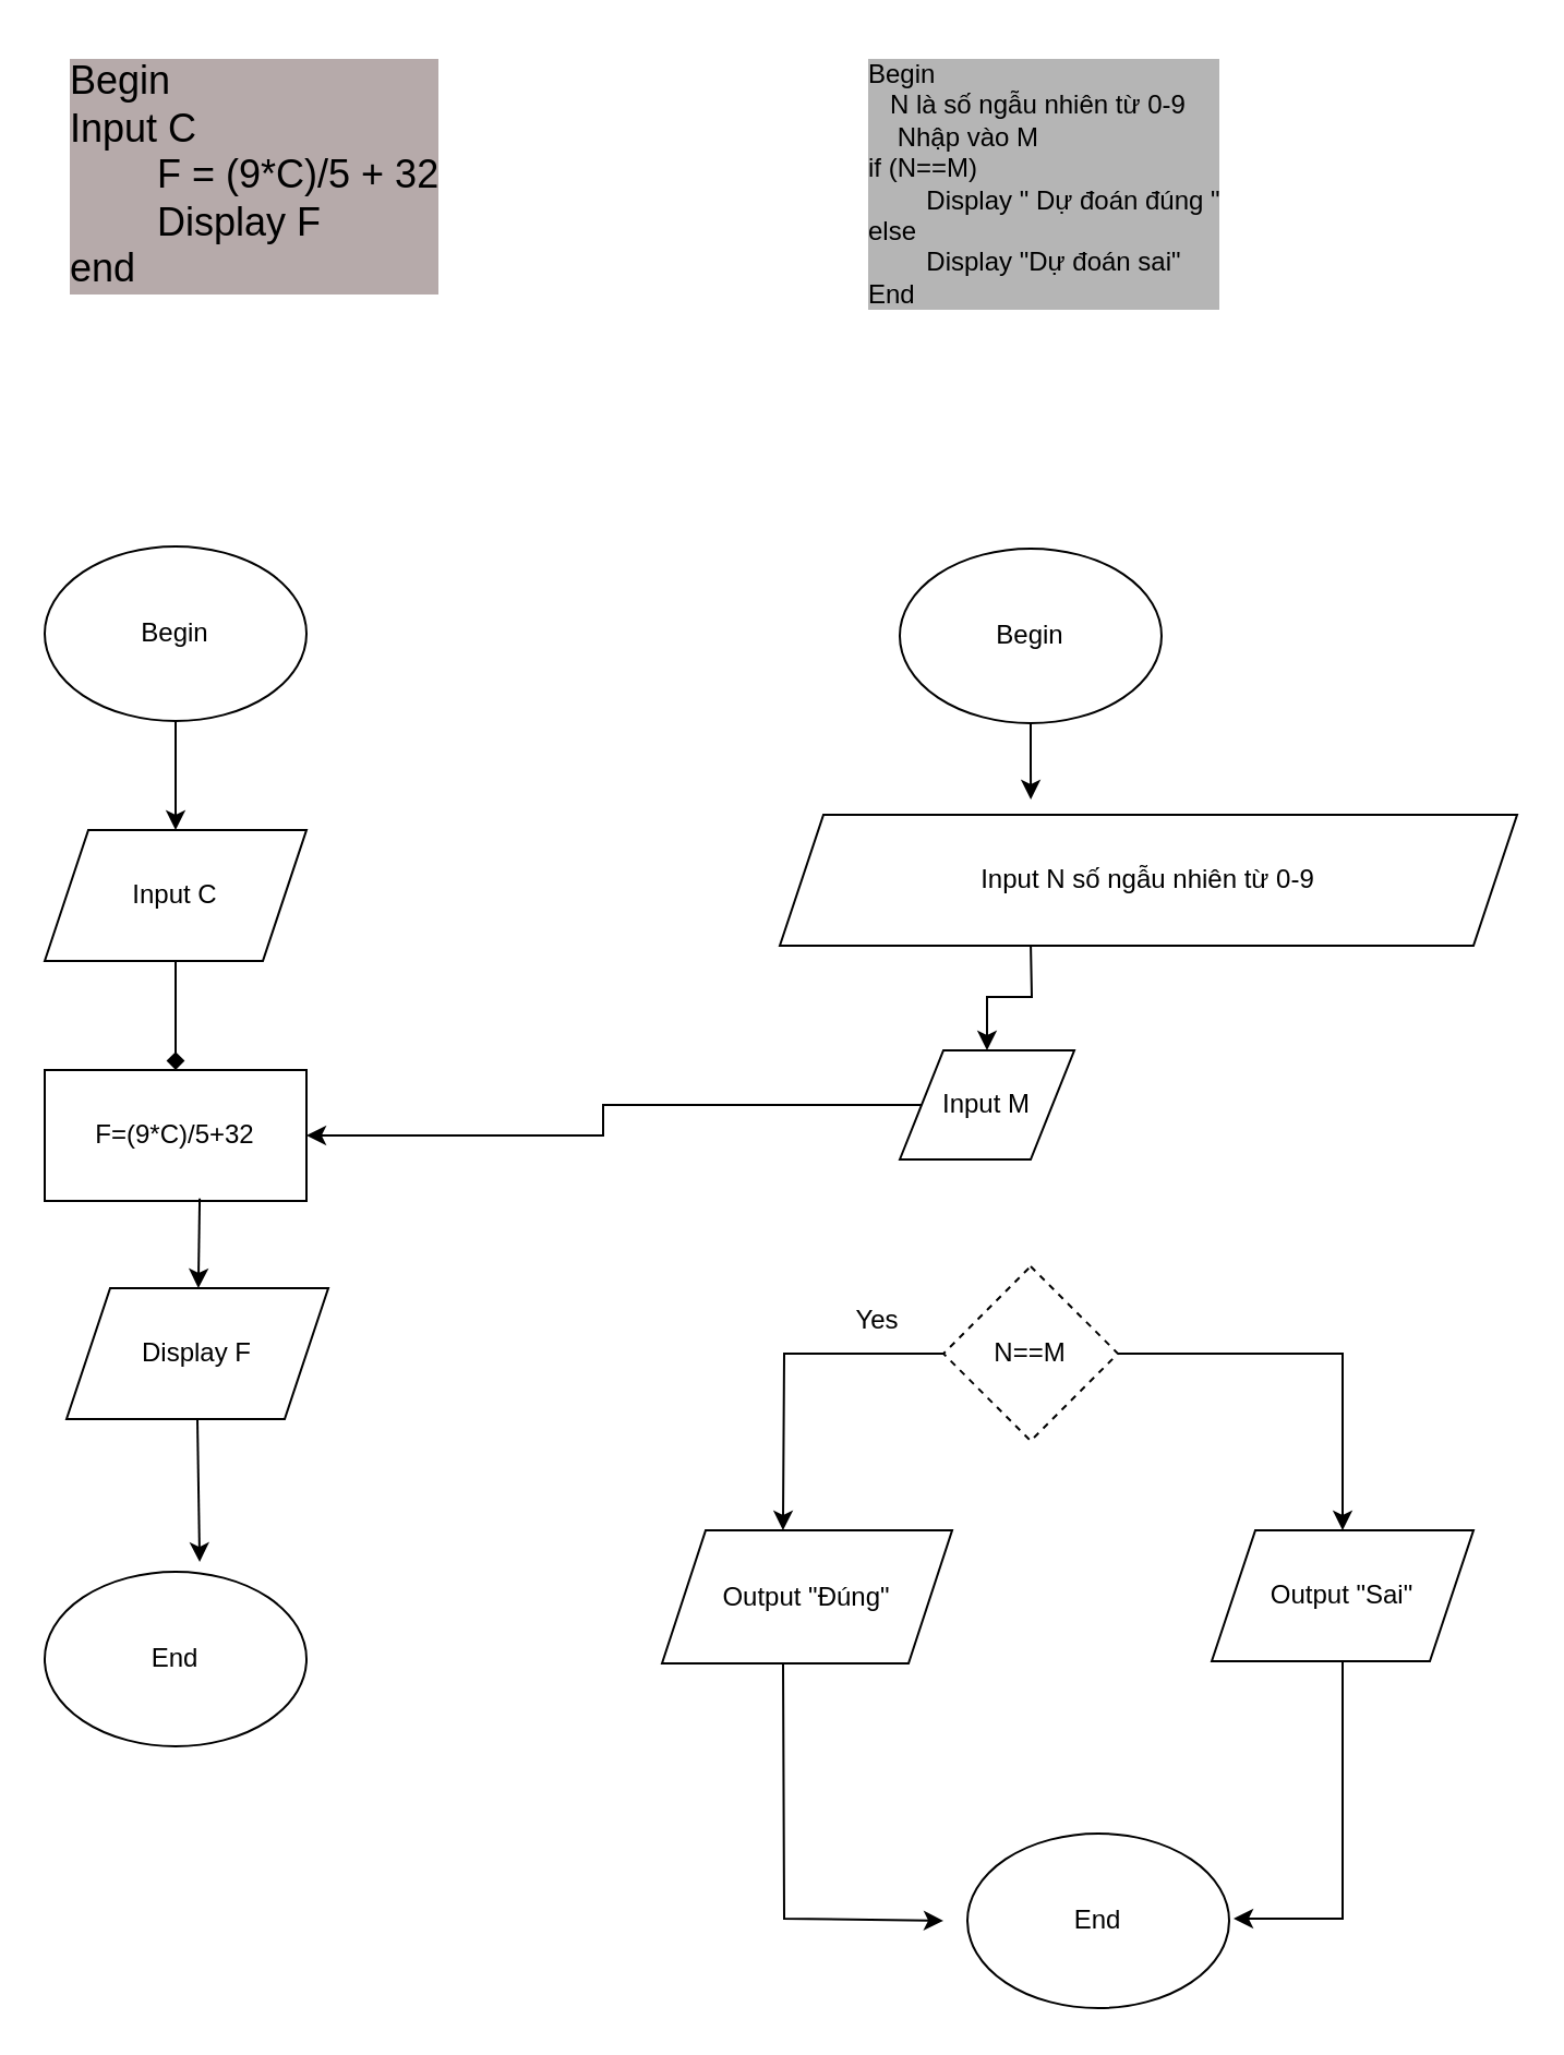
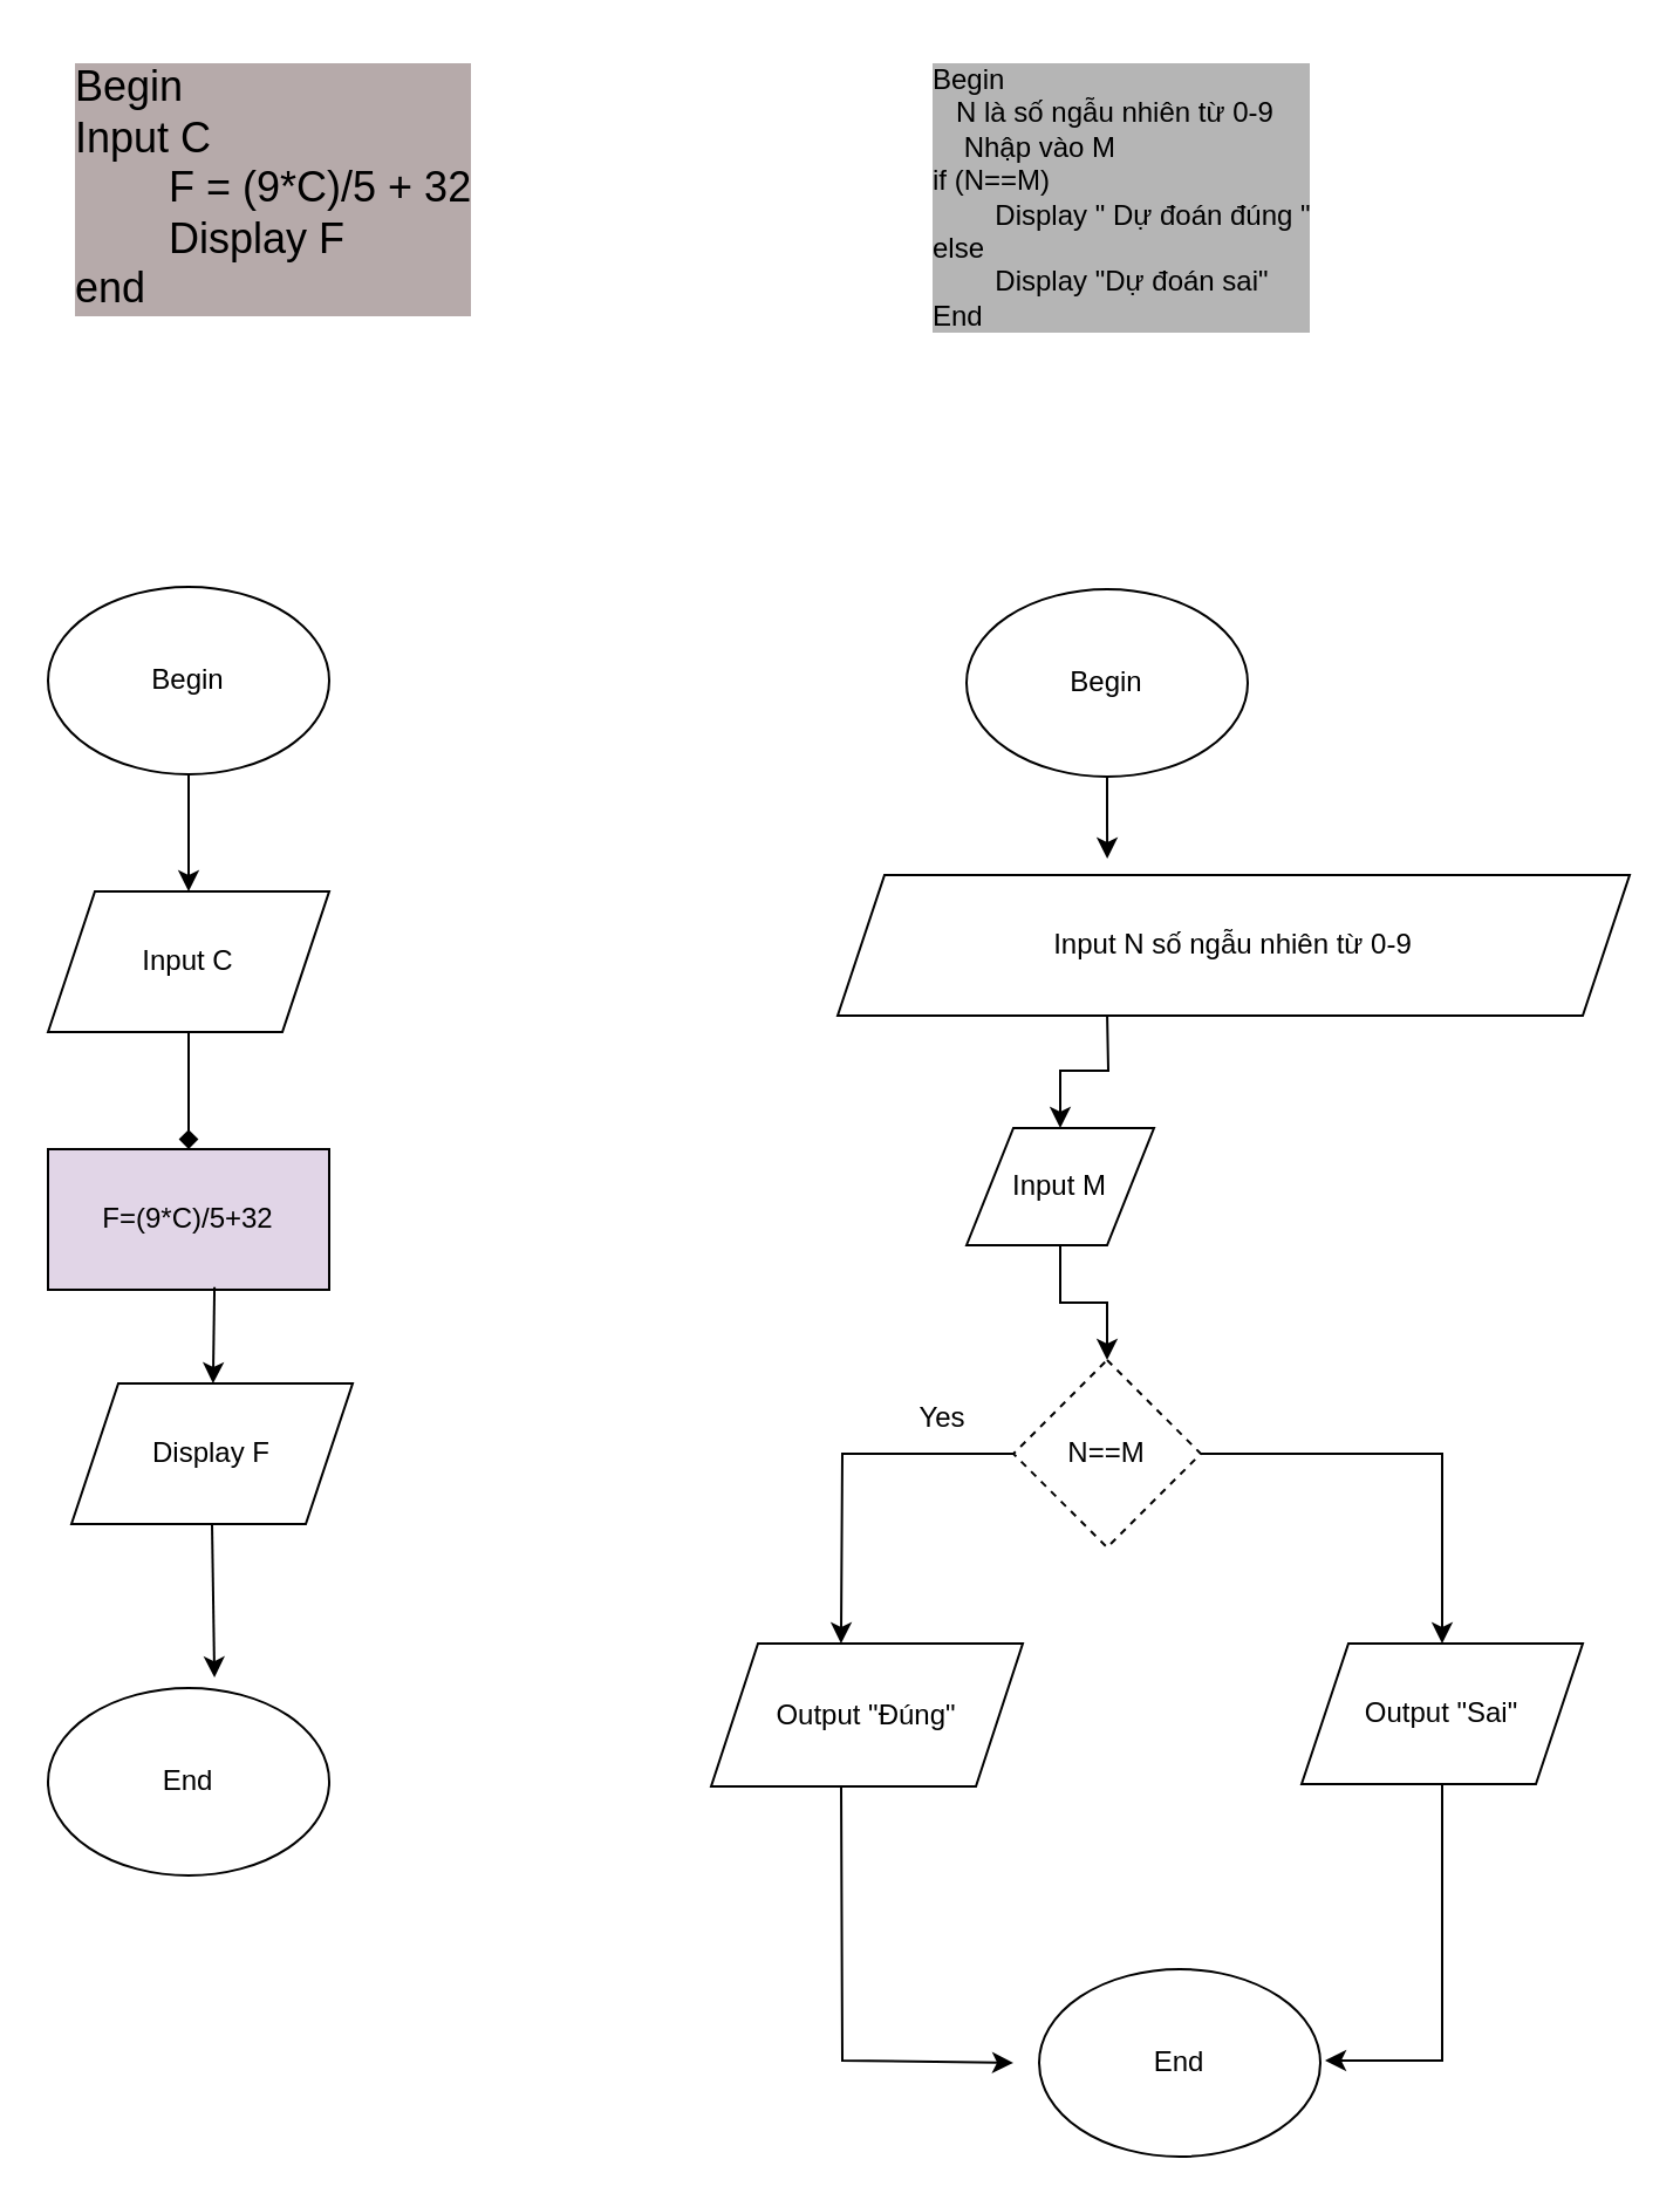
- <mxCell id="15" value="" style="edgeStyle=orthogonalEdgeStyle;rounded=0;orthogonalLoop=1;jettySize=auto;html=1;" parent="1" source="16" target="4" edge="1"><mxGeometry relative="1" as="geometry" /></mxCell>
+ <mxCell id="15" value="" style="edgeStyle=orthogonalEdgeStyle;rounded=0;orthogonalLoop=1;jettySize=auto;html=1;" parent="1" source="16" target="19" edge="1"><mxGeometry relative="1" as="geometry" /></mxCell>
- <mxCell id="4" value="F=(9*C)/5+32" style="rounded=0;whiteSpace=wrap;html=1;" parent="1" vertex="1"><mxGeometry x="20" y="490" width="120" height="60" as="geometry" /></mxCell>
+ <mxCell id="4" value="F=(9*C)/5+32" style="rounded=0;whiteSpace=wrap;html=1;fillColor=#e1d5e7;" parent="1" vertex="1"><mxGeometry x="20" y="490" width="120" height="60" as="geometry" /></mxCell>
